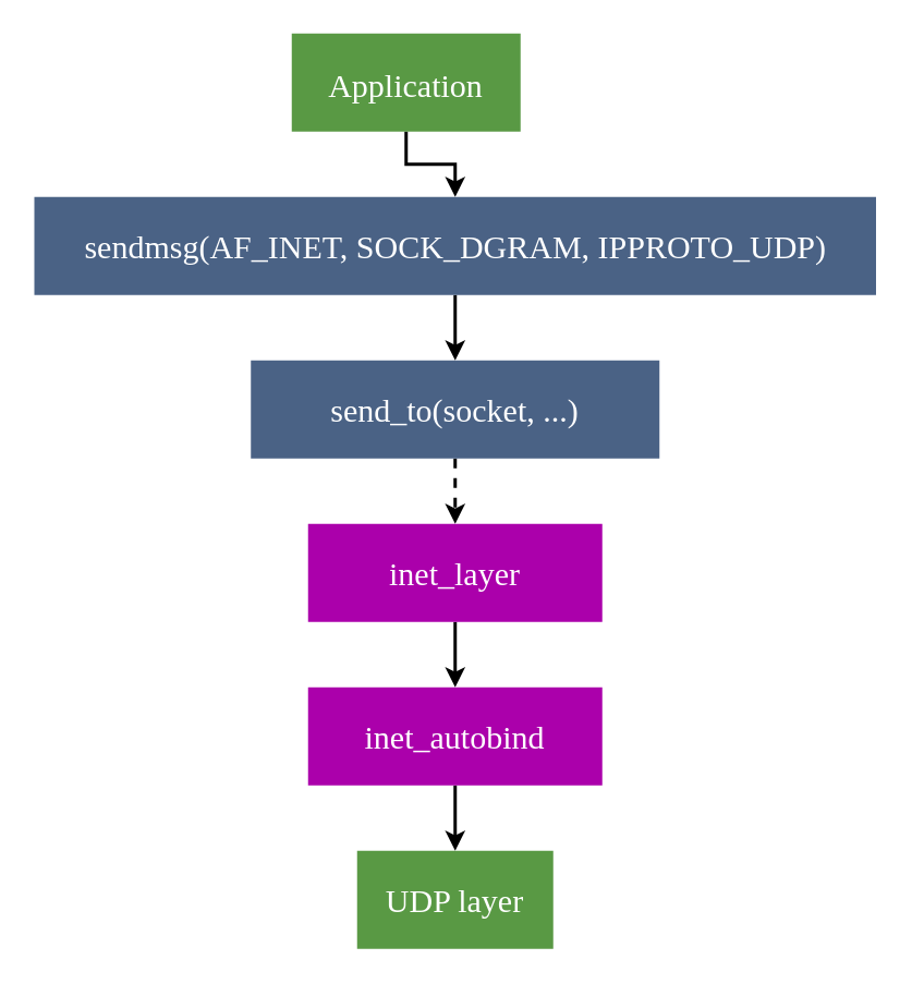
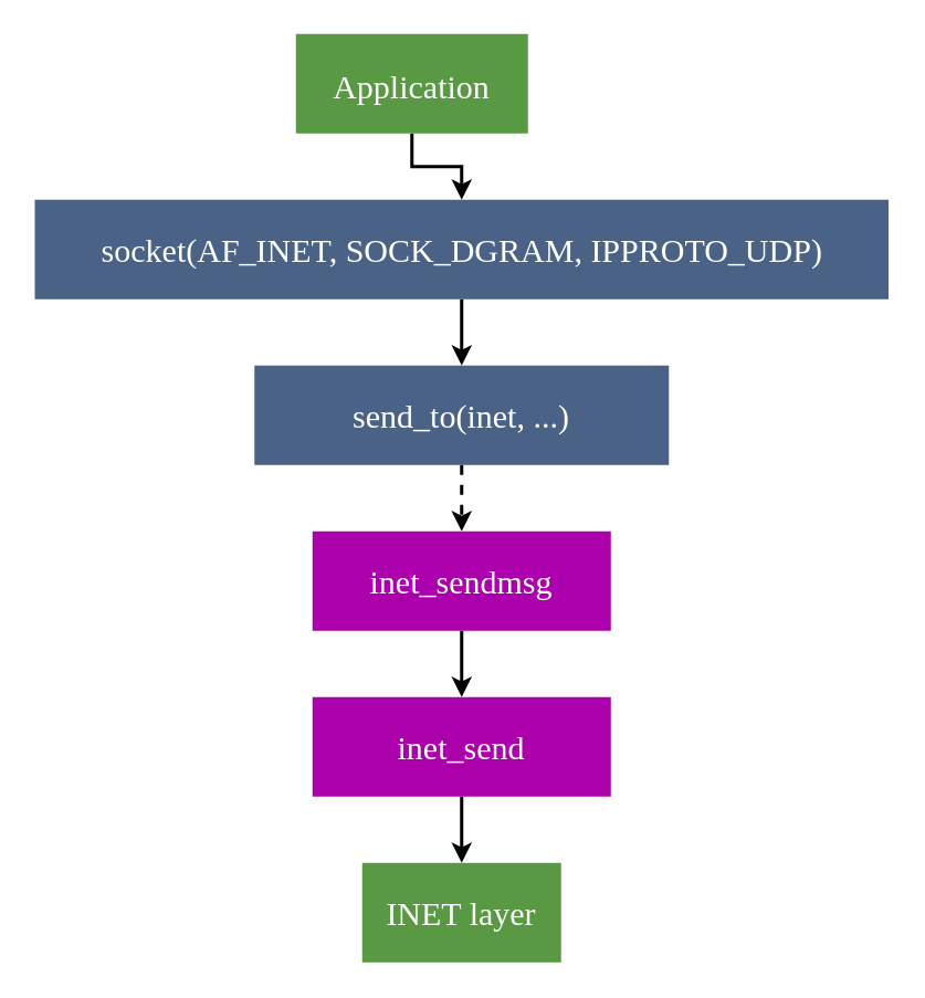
- <mxCell id="5" value="sendmsg(AF_INET, SOCK_DGRAM, IPPROTO_UDP)" style="whiteSpace=wrap;html=1;fontSize=20;fontFamily=Comic Sans MS;fontColor=#FFFFFF;fillColor=#4A6285;strokeColor=none;" vertex="1" parent="1"><mxGeometry x="20.5" y="120" width="515" height="60" as="geometry" /></mxCell>
+ <mxCell id="5" value="socket(AF_INET, SOCK_DGRAM, IPPROTO_UDP)" style="whiteSpace=wrap;html=1;fontSize=20;fontFamily=Comic Sans MS;fontColor=#FFFFFF;fillColor=#4A6285;strokeColor=none;" vertex="1" parent="1"><mxGeometry x="20.5" y="120" width="515" height="60" as="geometry" /></mxCell>
- <mxCell id="7" value="send_to(socket, ...)" style="whiteSpace=wrap;html=1;fontFamily=Comic Sans MS;fontSize=20;fontColor=#FFFFFF;fillColor=#4A6285;strokeColor=none;strokeWidth=2;" vertex="1" parent="1"><mxGeometry x="153" y="220" width="250" height="60" as="geometry" /></mxCell>
+ <mxCell id="7" value="send_to(inet, ...)" style="whiteSpace=wrap;html=1;fontFamily=Comic Sans MS;fontSize=20;fontColor=#FFFFFF;fillColor=#4A6285;strokeColor=none;strokeWidth=2;" vertex="1" parent="1"><mxGeometry x="153" y="220" width="250" height="60" as="geometry" /></mxCell>
- <mxCell id="9" value="inet_layer" style="whiteSpace=wrap;html=1;fontFamily=Comic Sans MS;fontSize=20;fontColor=#FFFFFF;fillColor=#AB00AB;strokeColor=none;strokeWidth=2;" vertex="1" parent="1"><mxGeometry x="188" y="320" width="180" height="60" as="geometry" /></mxCell>
+ <mxCell id="9" value="inet_sendmsg" style="whiteSpace=wrap;html=1;fontFamily=Comic Sans MS;fontSize=20;fontColor=#FFFFFF;fillColor=#AB00AB;strokeColor=none;strokeWidth=2;" vertex="1" parent="1"><mxGeometry x="188" y="320" width="180" height="60" as="geometry" /></mxCell>
- <mxCell id="11" value="inet_autobind" style="whiteSpace=wrap;html=1;fontFamily=Comic Sans MS;fontSize=20;fontColor=#FFFFFF;fillColor=#AB00AB;strokeColor=none;strokeWidth=2;" vertex="1" parent="1"><mxGeometry x="188" y="420" width="180" height="60" as="geometry" /></mxCell>
+ <mxCell id="11" value="inet_send" style="whiteSpace=wrap;html=1;fontFamily=Comic Sans MS;fontSize=20;fontColor=#FFFFFF;fillColor=#AB00AB;strokeColor=none;strokeWidth=2;" vertex="1" parent="1"><mxGeometry x="188" y="420" width="180" height="60" as="geometry" /></mxCell>
- <mxCell id="12" value="UDP layer" style="whiteSpace=wrap;html=1;fontFamily=Comic Sans MS;fontSize=20;fontColor=#FFFFFF;fillColor=#599944;strokeColor=none;strokeWidth=2;" vertex="1" parent="1"><mxGeometry x="218" y="520" width="120" height="60" as="geometry" /></mxCell>
+ <mxCell id="12" value="INET layer" style="whiteSpace=wrap;html=1;fontFamily=Comic Sans MS;fontSize=20;fontColor=#FFFFFF;fillColor=#599944;strokeColor=none;strokeWidth=2;" vertex="1" parent="1"><mxGeometry x="218" y="520" width="120" height="60" as="geometry" /></mxCell>
